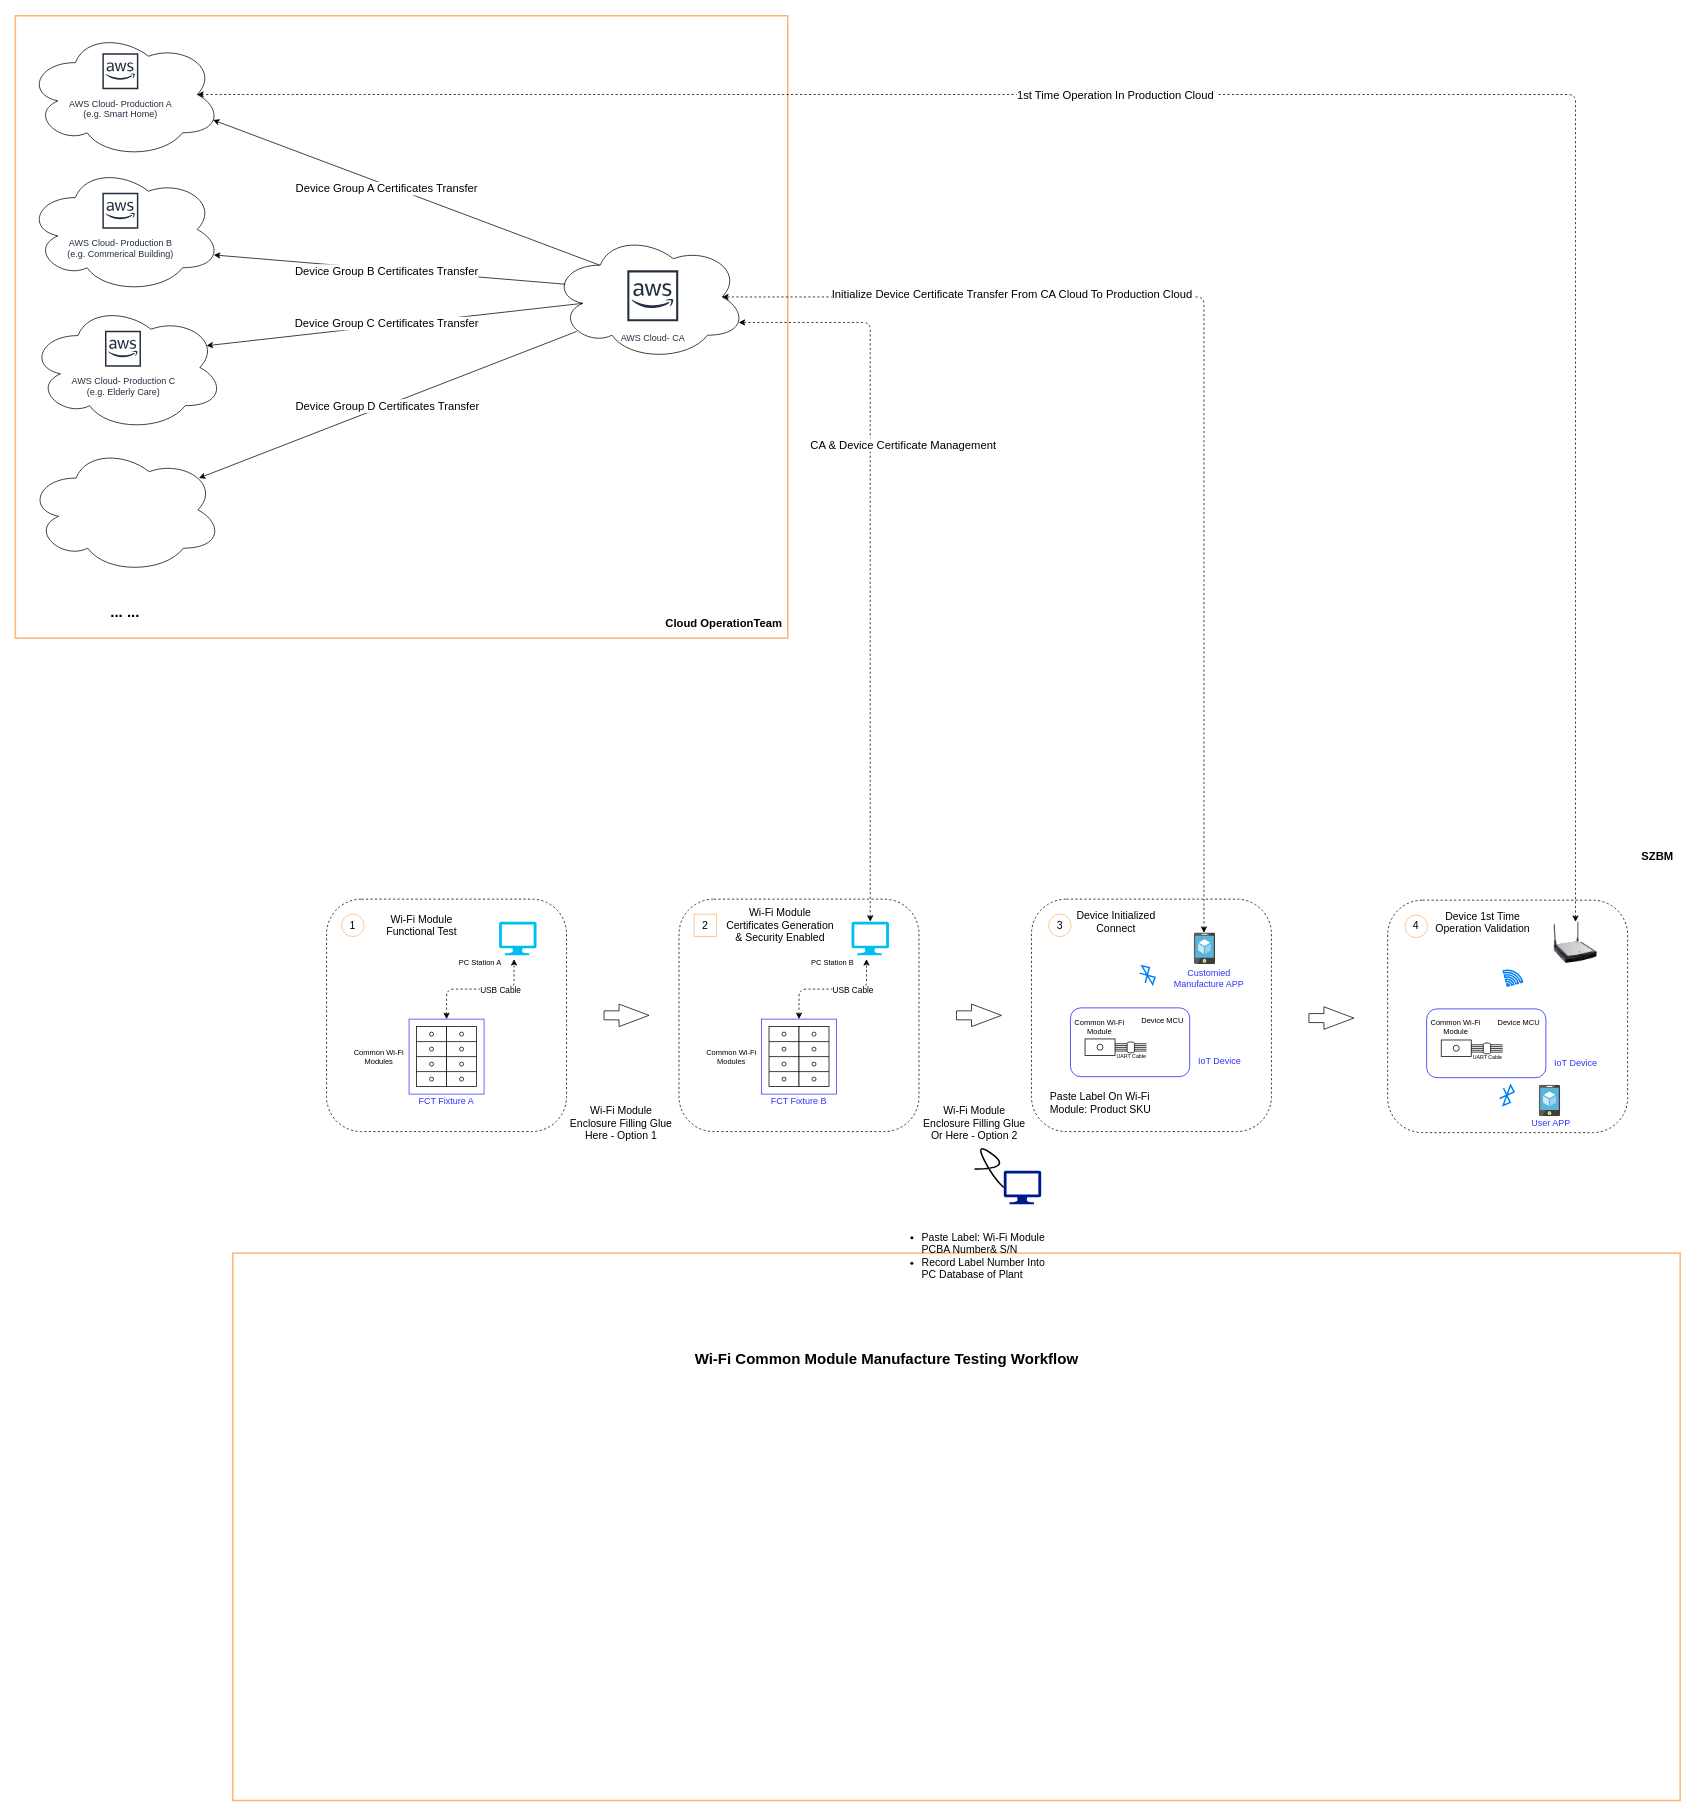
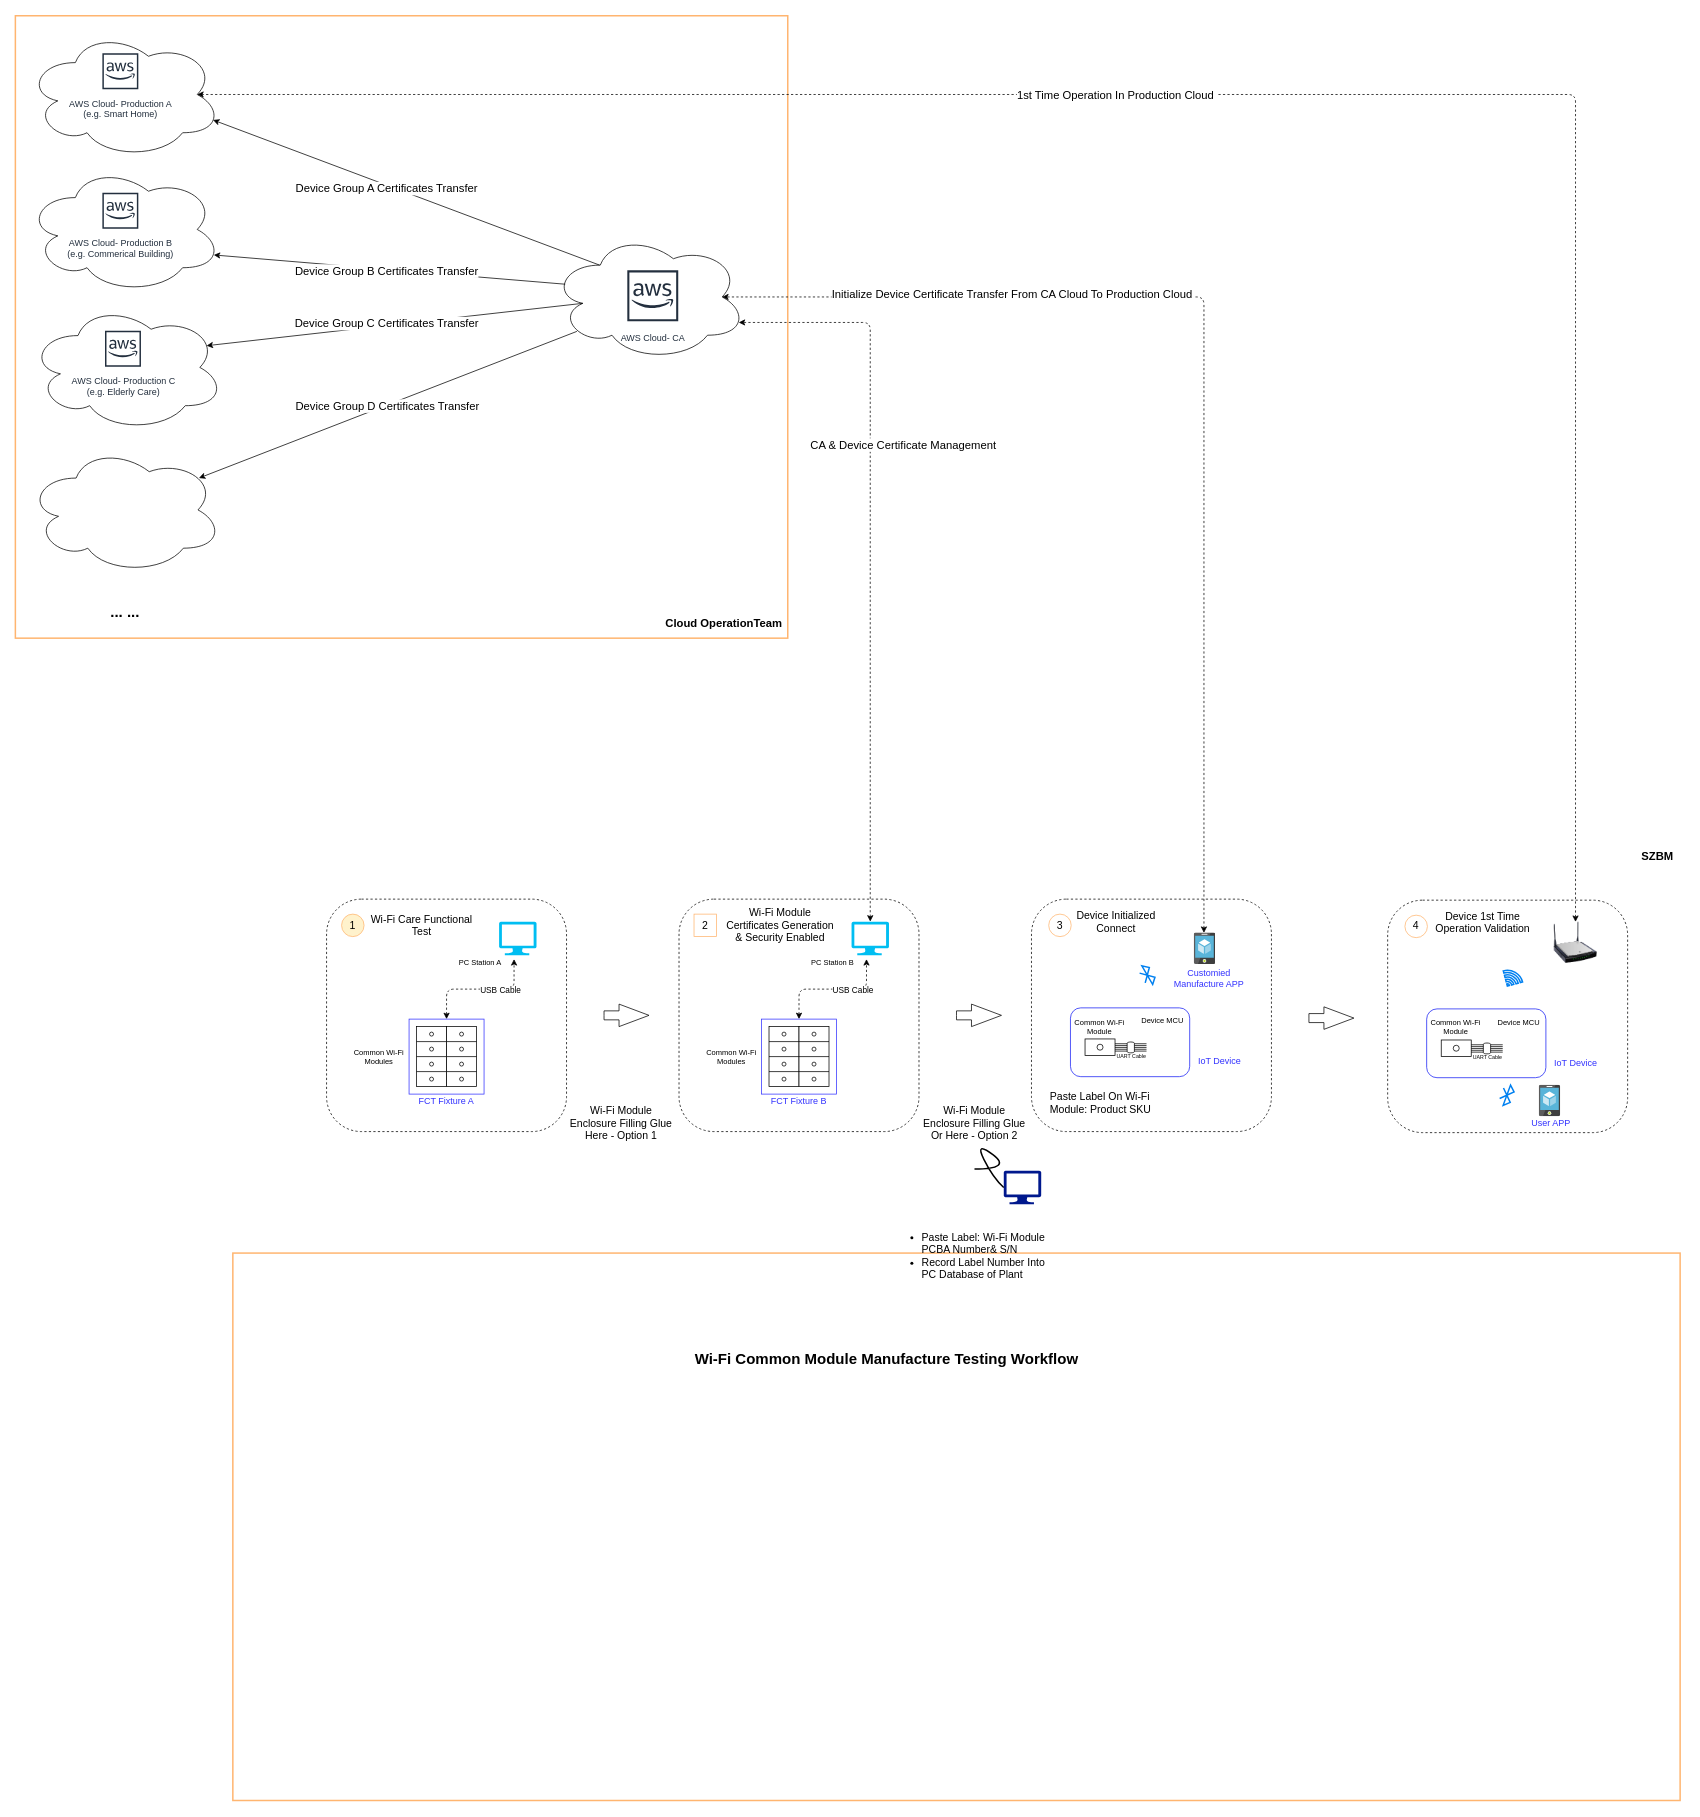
- <mxCell id="8" value="1" style="ellipse;whiteSpace=wrap;html=1;aspect=fixed;strokeColor=#FFB570;fontSize=14;" parent="1" vertex="1"><mxGeometry x="455" y="1218" width="30" height="30" as="geometry" /></mxCell>
+ <mxCell id="8" value="1" style="ellipse;whiteSpace=wrap;html=1;aspect=fixed;strokeColor=#FFB570;fontSize=14;fillColor=#fff2cc;" parent="1" vertex="1"><mxGeometry x="455" y="1218" width="30" height="30" as="geometry" /></mxCell>
- <mxCell id="18" value="Wi-Fi Module Functional Test" style="text;html=1;strokeColor=none;fillColor=none;align=center;verticalAlign=middle;whiteSpace=wrap;rounded=0;fontSize=14;" parent="1" vertex="1"><mxGeometry x="487" y="1223" width="150" height="20" as="geometry" /></mxCell>
+ <mxCell id="18" value="Wi-Fi Care Functional Test" style="text;html=1;strokeColor=none;fillColor=none;align=center;verticalAlign=middle;whiteSpace=wrap;rounded=0;fontSize=14;" parent="1" vertex="1"><mxGeometry x="487" y="1223" width="150" height="20" as="geometry" /></mxCell>
